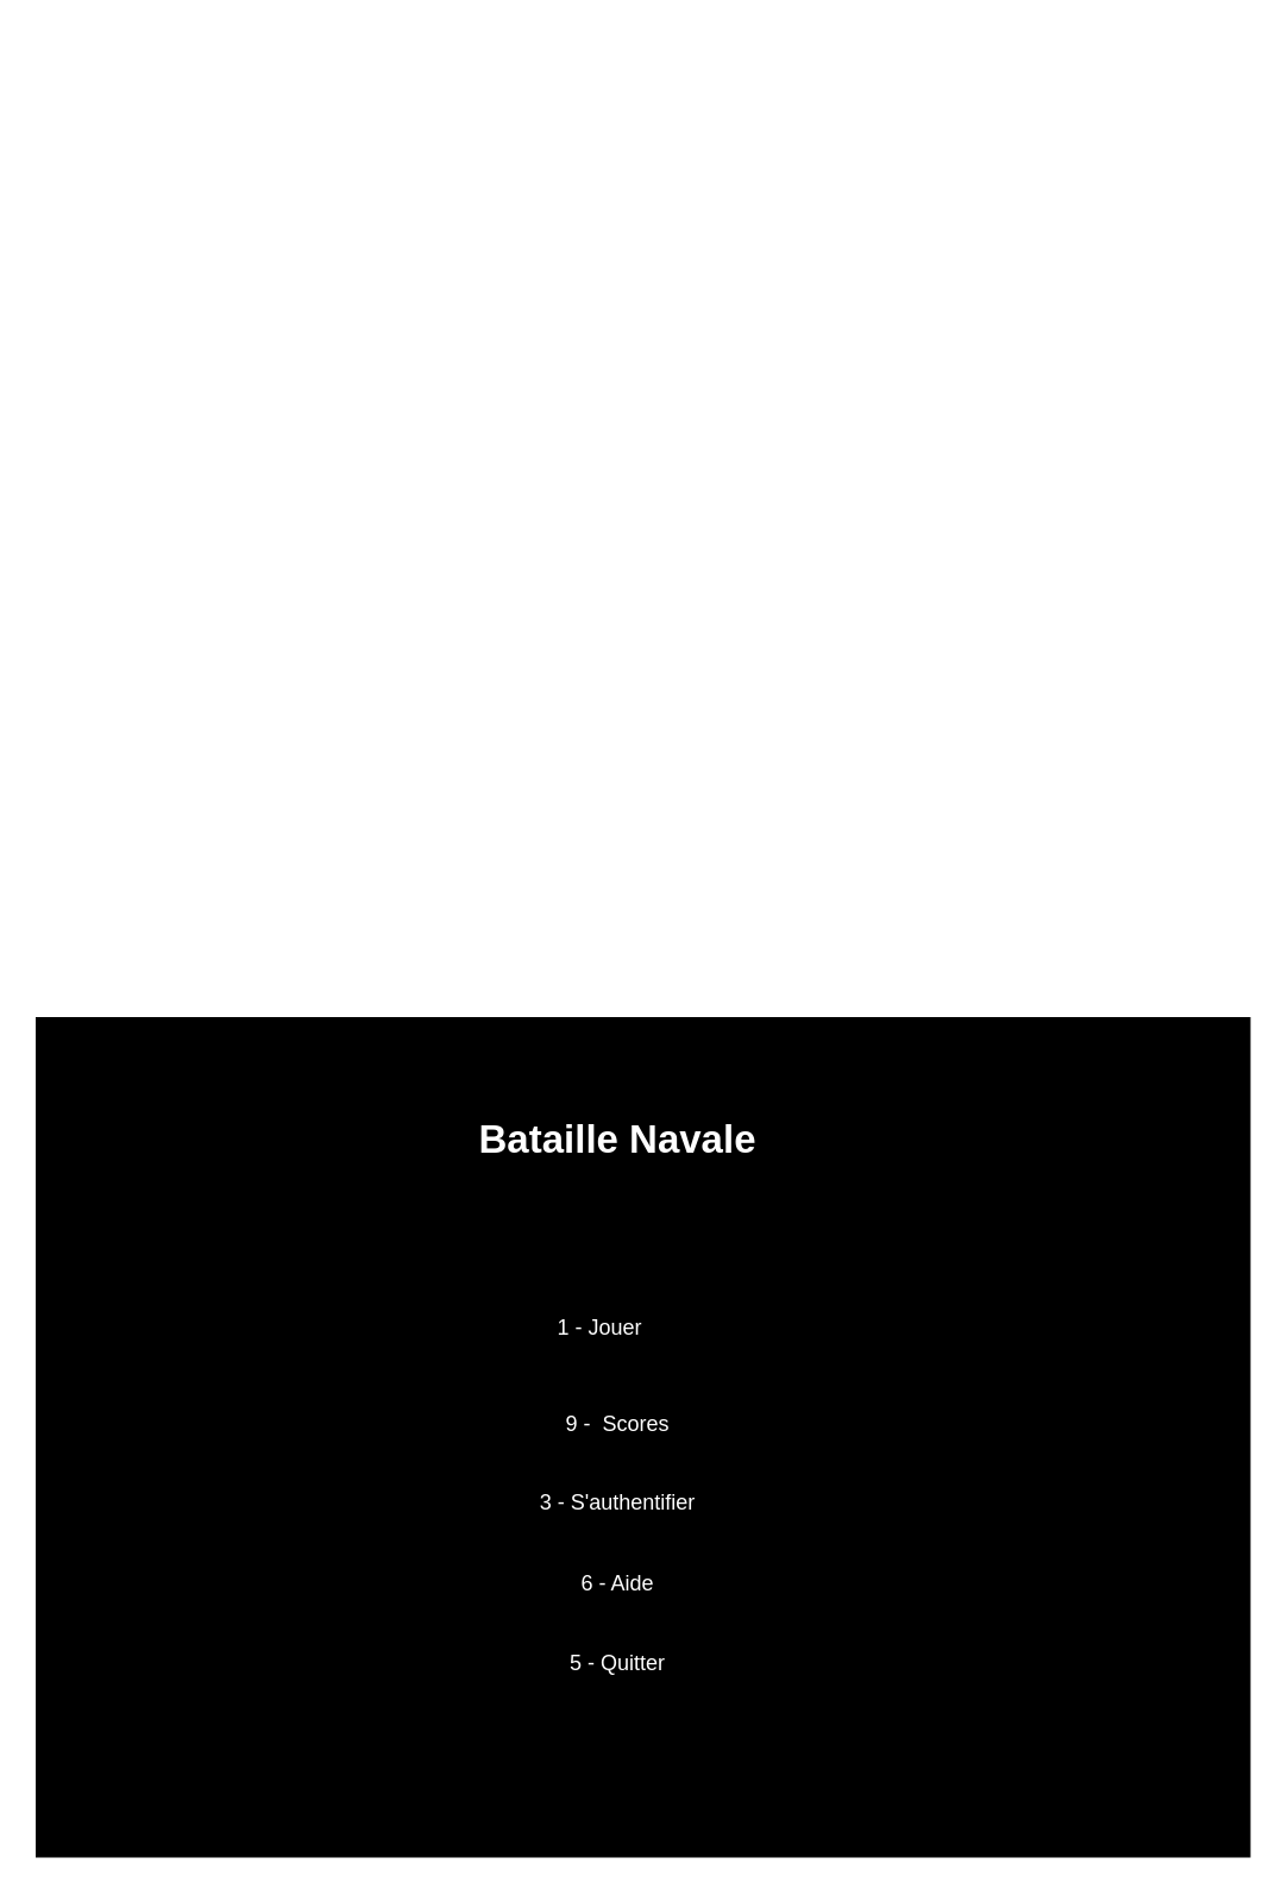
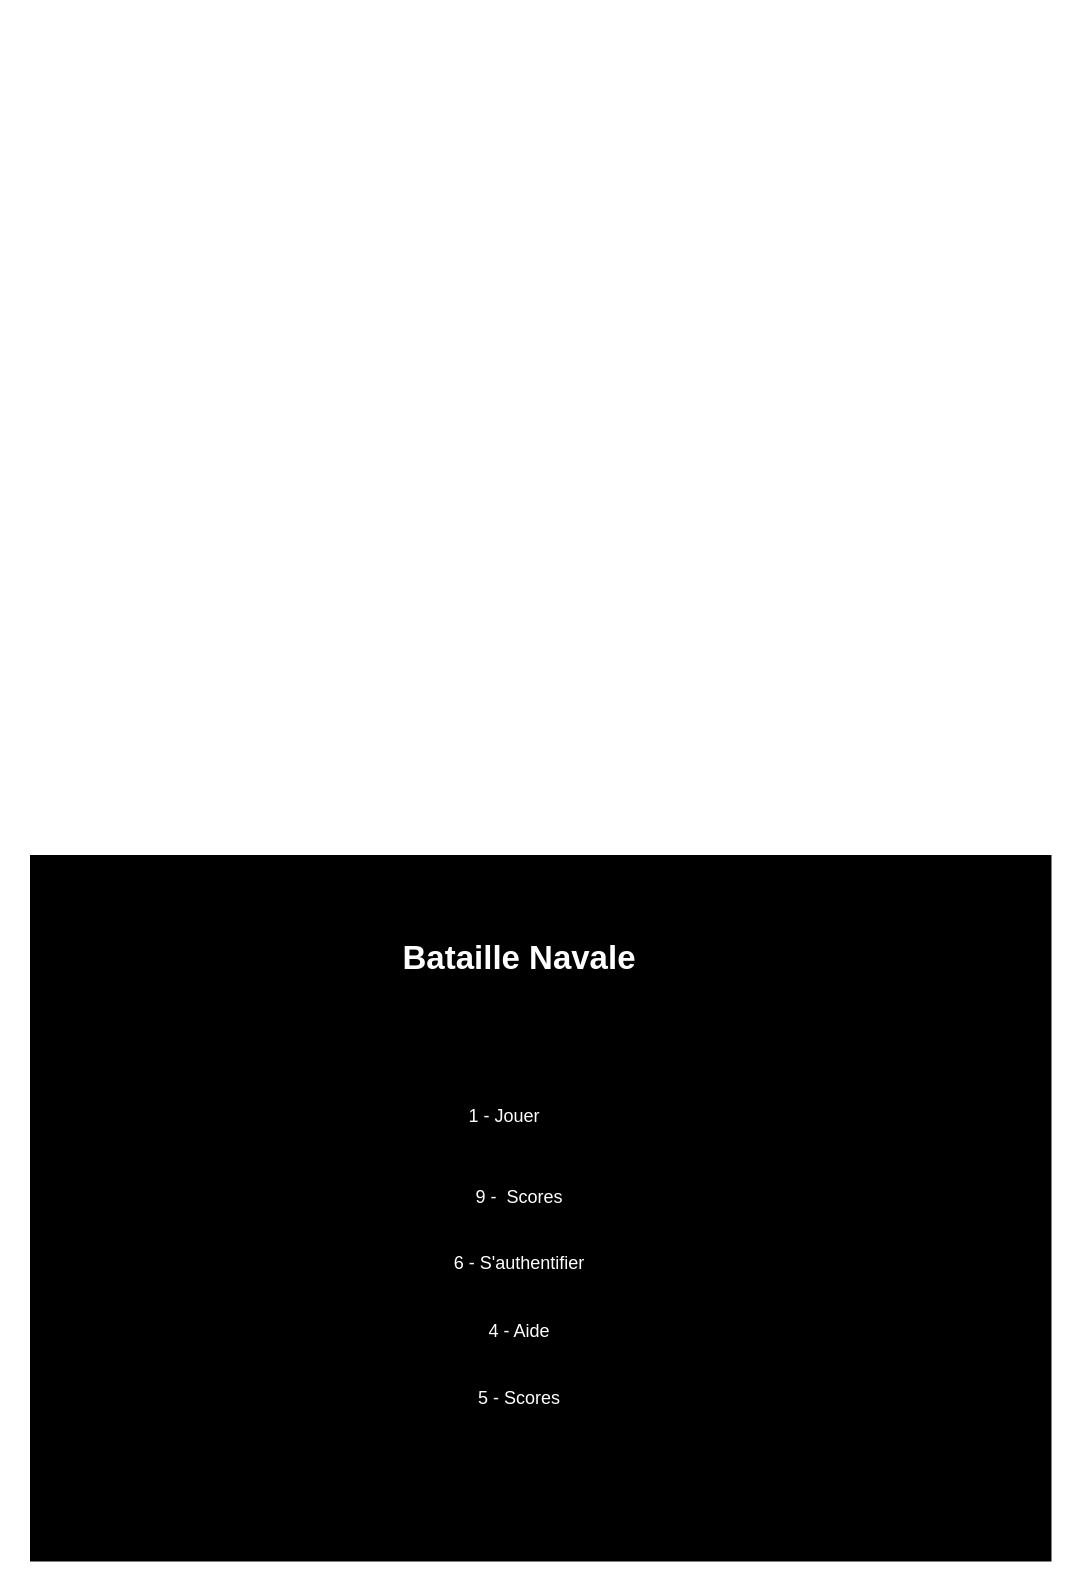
- <mxCell id="8" value="3 - S'authentifier" style="text;html=1;strokeColor=none;fillColor=none;align=center;verticalAlign=middle;whiteSpace=wrap;rounded=0;fontColor=#FFFFFF;" parent="1" vertex="1"><mxGeometry x="299.792" y="819.917" width="92.083" height="44.762" as="geometry" /></mxCell>
+ <mxCell id="8" value="6 - S'authentifier" style="text;html=1;strokeColor=none;fillColor=none;align=center;verticalAlign=middle;whiteSpace=wrap;rounded=0;fontColor=#FFFFFF;" parent="1" vertex="1"><mxGeometry x="299.792" y="819.917" width="92.083" height="44.762" as="geometry" /></mxCell>
- <mxCell id="6" value="6 - Aide" style="text;html=1;strokeColor=none;fillColor=none;align=center;verticalAlign=middle;whiteSpace=wrap;rounded=0;fontColor=#FFFFFF;" parent="1" vertex="1"><mxGeometry x="299.792" y="864.681" width="92.083" height="44.762" as="geometry" /></mxCell>
+ <mxCell id="6" value="4 - Aide" style="text;html=1;strokeColor=none;fillColor=none;align=center;verticalAlign=middle;whiteSpace=wrap;rounded=0;fontColor=#FFFFFF;" parent="1" vertex="1"><mxGeometry x="299.792" y="864.681" width="92.083" height="44.762" as="geometry" /></mxCell>
- <mxCell id="9" value="5 - Quitter" style="text;html=1;strokeColor=none;fillColor=none;align=center;verticalAlign=middle;whiteSpace=wrap;rounded=0;fontColor=#FFFFFF;" parent="1" vertex="1"><mxGeometry x="299.792" y="909.441" width="92.083" height="44.762" as="geometry" /></mxCell>
+ <mxCell id="9" value="5 - Scores" style="text;html=1;strokeColor=none;fillColor=none;align=center;verticalAlign=middle;whiteSpace=wrap;rounded=0;fontColor=#FFFFFF;" parent="1" vertex="1"><mxGeometry x="299.792" y="909.441" width="92.083" height="44.762" as="geometry" /></mxCell>
